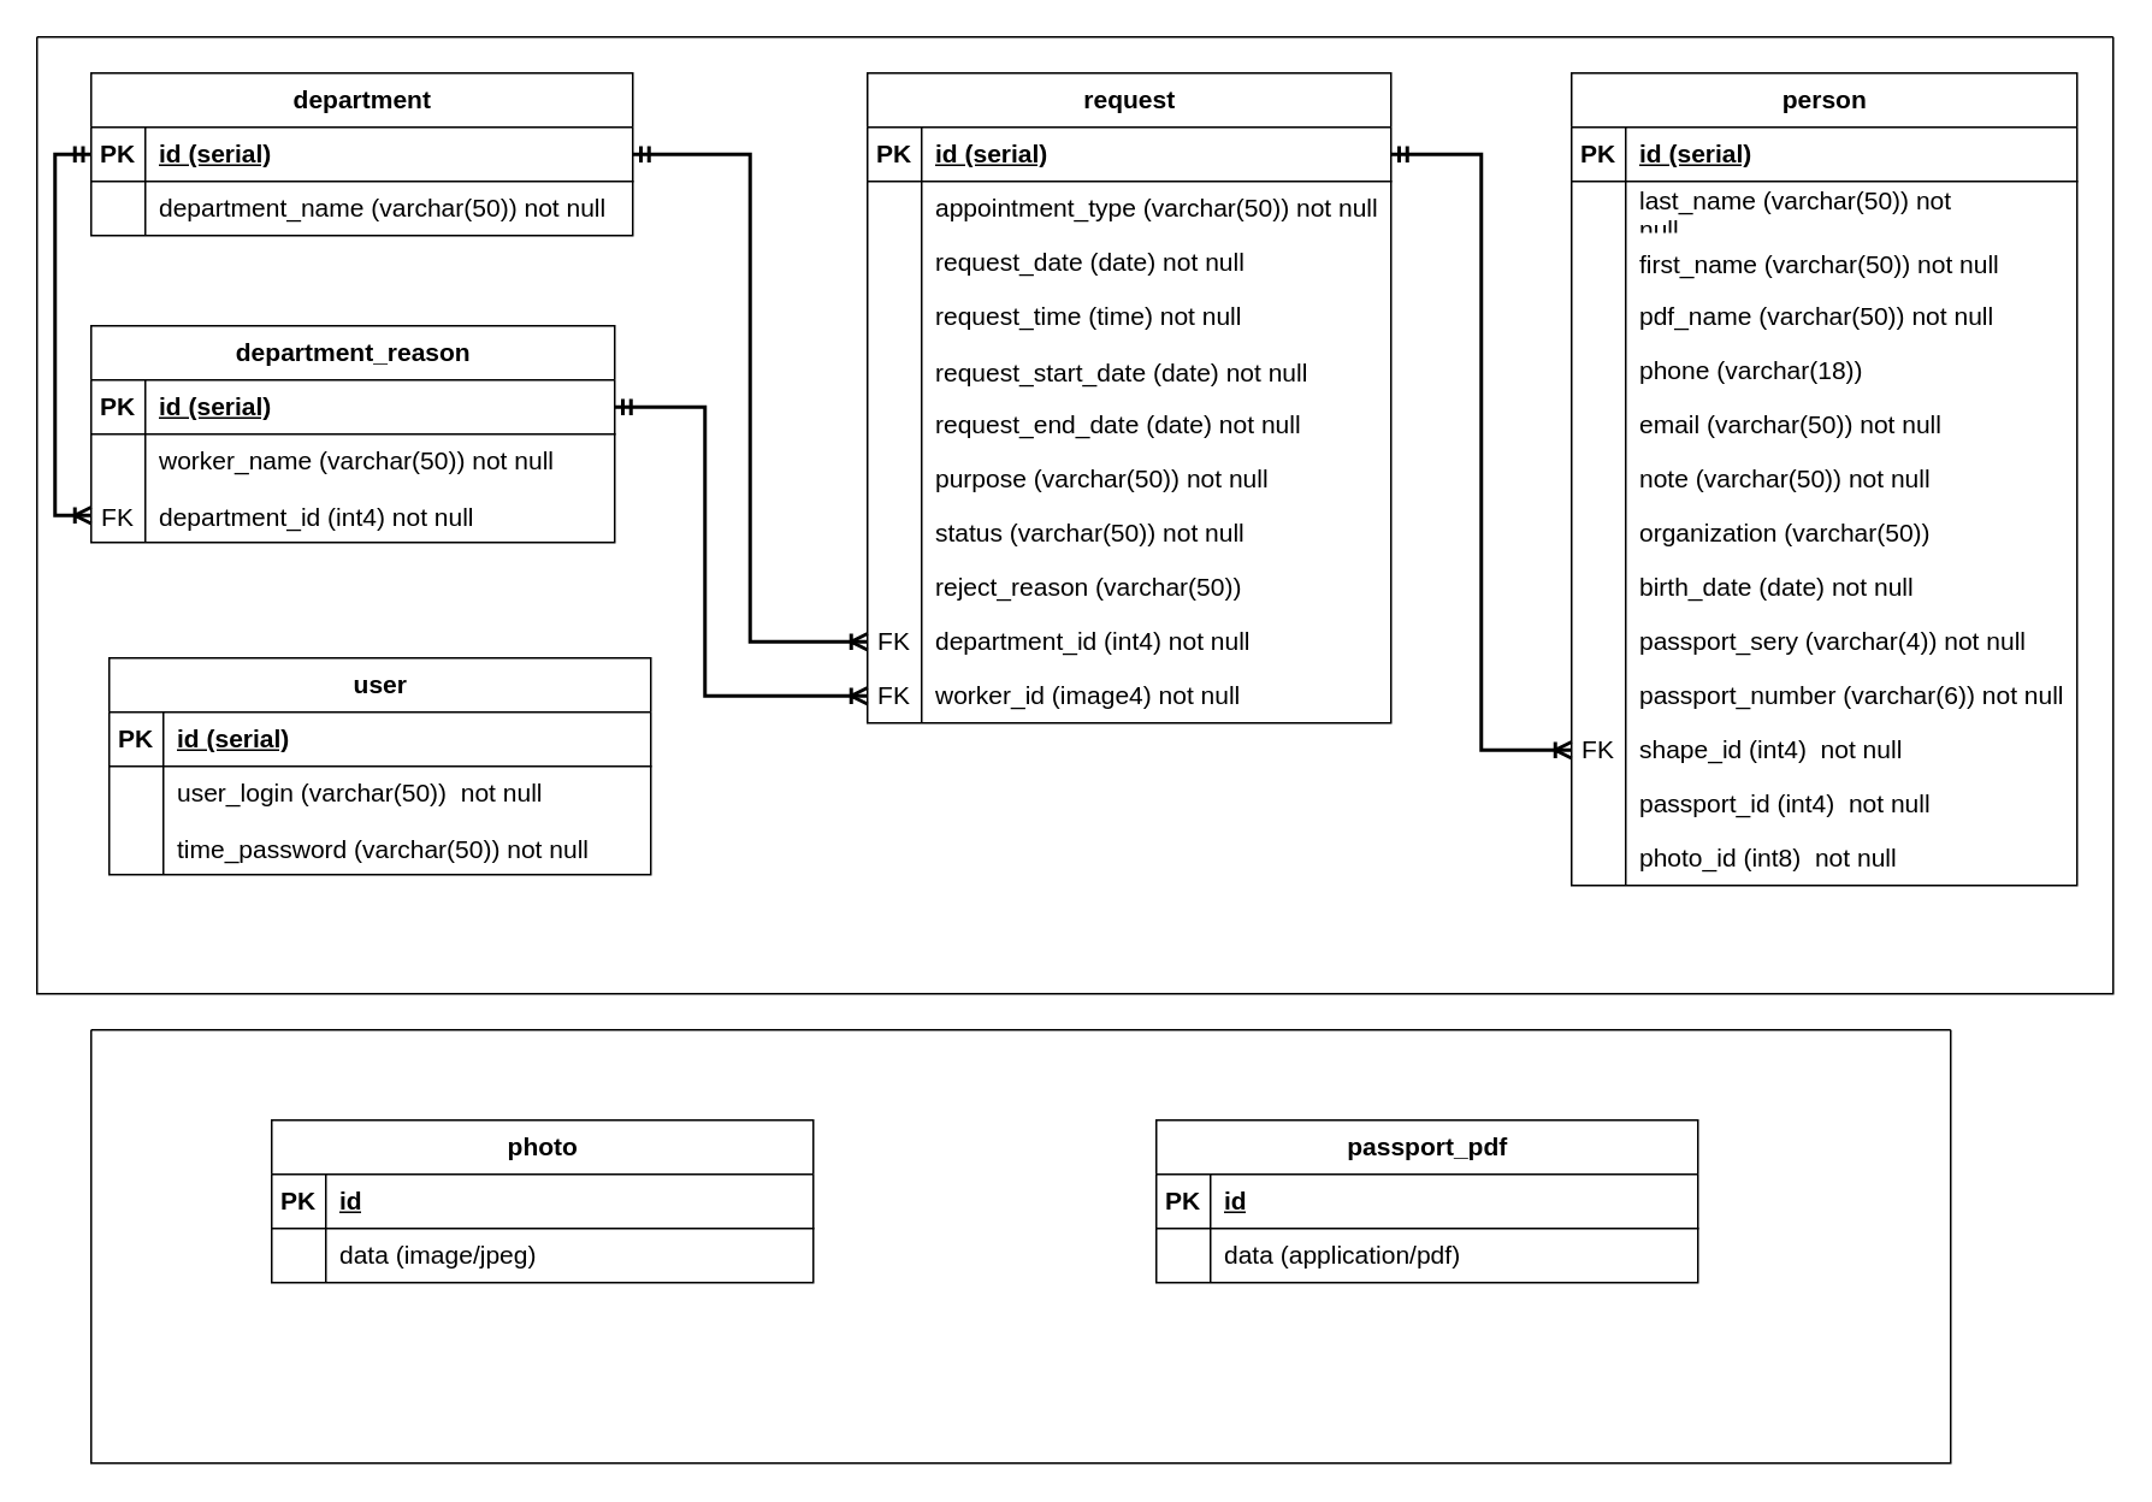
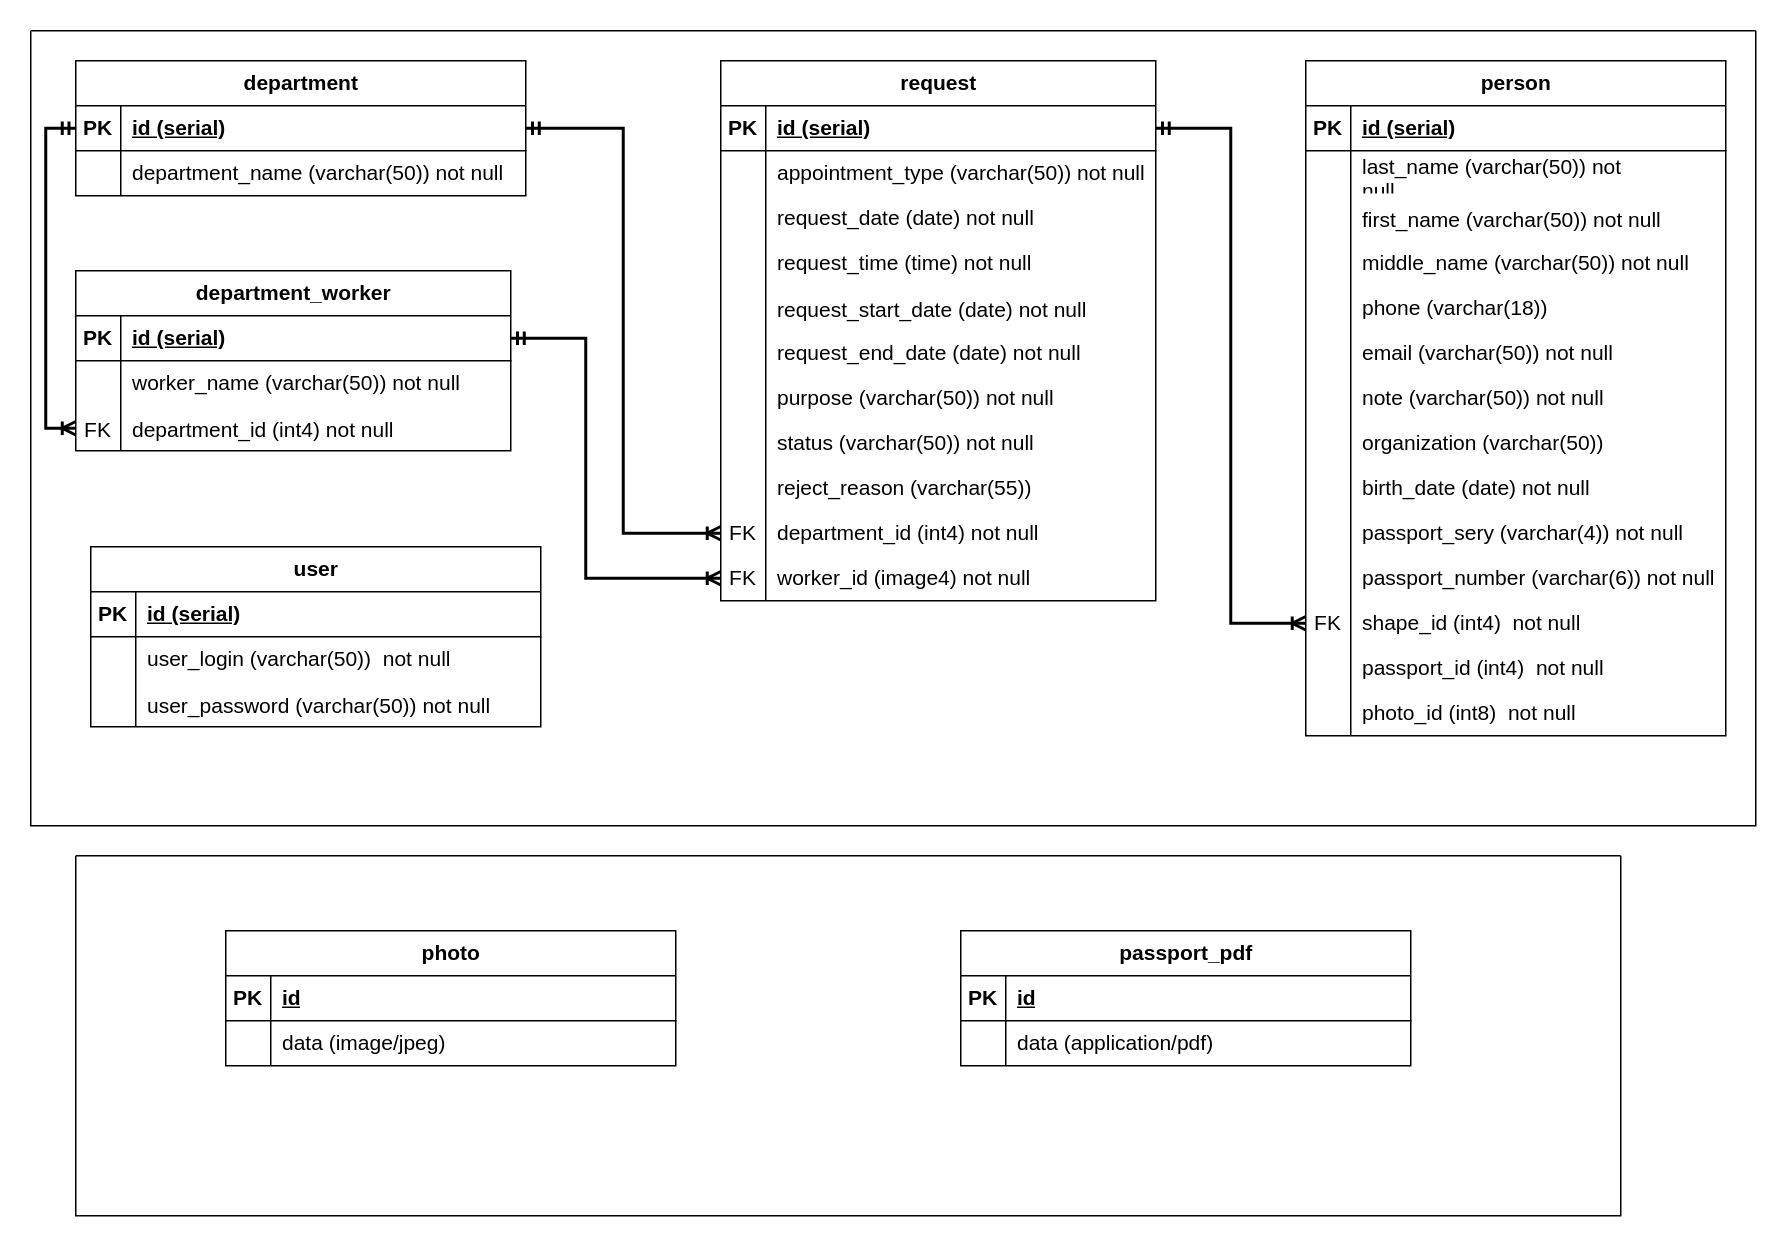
- <mxCell id="31" value="pdf_name (varchar(50))&amp;nbsp;not null" style="shape=partialRectangle;connectable=0;fillColor=none;top=0;left=0;bottom=0;right=0;align=left;spacingLeft=6;fontStyle=0;overflow=hidden;whiteSpace=wrap;html=1;fontSize=14;" parent="29" vertex="1"><mxGeometry x="30" width="250" height="30" as="geometry"><mxRectangle width="250" height="30" as="alternateBounds" /></mxGeometry></mxCell>
+ <mxCell id="31" value="middle_name (varchar(50))&amp;nbsp;not null" style="shape=partialRectangle;connectable=0;fillColor=none;top=0;left=0;bottom=0;right=0;align=left;spacingLeft=6;fontStyle=0;overflow=hidden;whiteSpace=wrap;html=1;fontSize=14;" parent="29" vertex="1"><mxGeometry x="30" width="250" height="30" as="geometry"><mxRectangle width="250" height="30" as="alternateBounds" /></mxGeometry></mxCell>
- <mxCell id="2" value="department_reason" style="shape=table;startSize=30;container=1;collapsible=1;childLayout=tableLayout;fixedRows=1;rowLines=0;fontStyle=1;align=center;resizeLast=1;html=1;fontSize=14;" parent="1" vertex="1"><mxGeometry x="50" y="180" width="290" height="120" as="geometry" /></mxCell>
+ <mxCell id="2" value="department_worker" style="shape=table;startSize=30;container=1;collapsible=1;childLayout=tableLayout;fixedRows=1;rowLines=0;fontStyle=1;align=center;resizeLast=1;html=1;fontSize=14;" parent="1" vertex="1"><mxGeometry x="50" y="180" width="290" height="120" as="geometry" /></mxCell>
- <mxCell id="89" value="reject_reason (varchar(50))" style="shape=partialRectangle;connectable=0;fillColor=none;top=0;left=0;bottom=0;right=0;align=left;spacingLeft=6;fontStyle=0;overflow=hidden;whiteSpace=wrap;html=1;fontSize=14;" parent="87" vertex="1"><mxGeometry x="30" width="260" height="30" as="geometry"><mxRectangle width="260" height="30" as="alternateBounds" /></mxGeometry></mxCell>
+ <mxCell id="89" value="reject_reason (varchar(55))" style="shape=partialRectangle;connectable=0;fillColor=none;top=0;left=0;bottom=0;right=0;align=left;spacingLeft=6;fontStyle=0;overflow=hidden;whiteSpace=wrap;html=1;fontSize=14;" parent="87" vertex="1"><mxGeometry x="30" width="260" height="30" as="geometry"><mxRectangle width="260" height="30" as="alternateBounds" /></mxGeometry></mxCell>
- <mxCell id="110" value="time_password (varchar(50)) not null" style="shape=partialRectangle;connectable=0;fillColor=none;top=0;left=0;bottom=0;right=0;align=left;spacingLeft=6;overflow=hidden;fontSize=14;" parent="108" vertex="1"><mxGeometry x="30" width="270" height="30" as="geometry"><mxRectangle width="270" height="30" as="alternateBounds" /></mxGeometry></mxCell>
+ <mxCell id="110" value="user_password (varchar(50)) not null" style="shape=partialRectangle;connectable=0;fillColor=none;top=0;left=0;bottom=0;right=0;align=left;spacingLeft=6;overflow=hidden;fontSize=14;" parent="108" vertex="1"><mxGeometry x="30" width="270" height="30" as="geometry"><mxRectangle width="270" height="30" as="alternateBounds" /></mxGeometry></mxCell>
